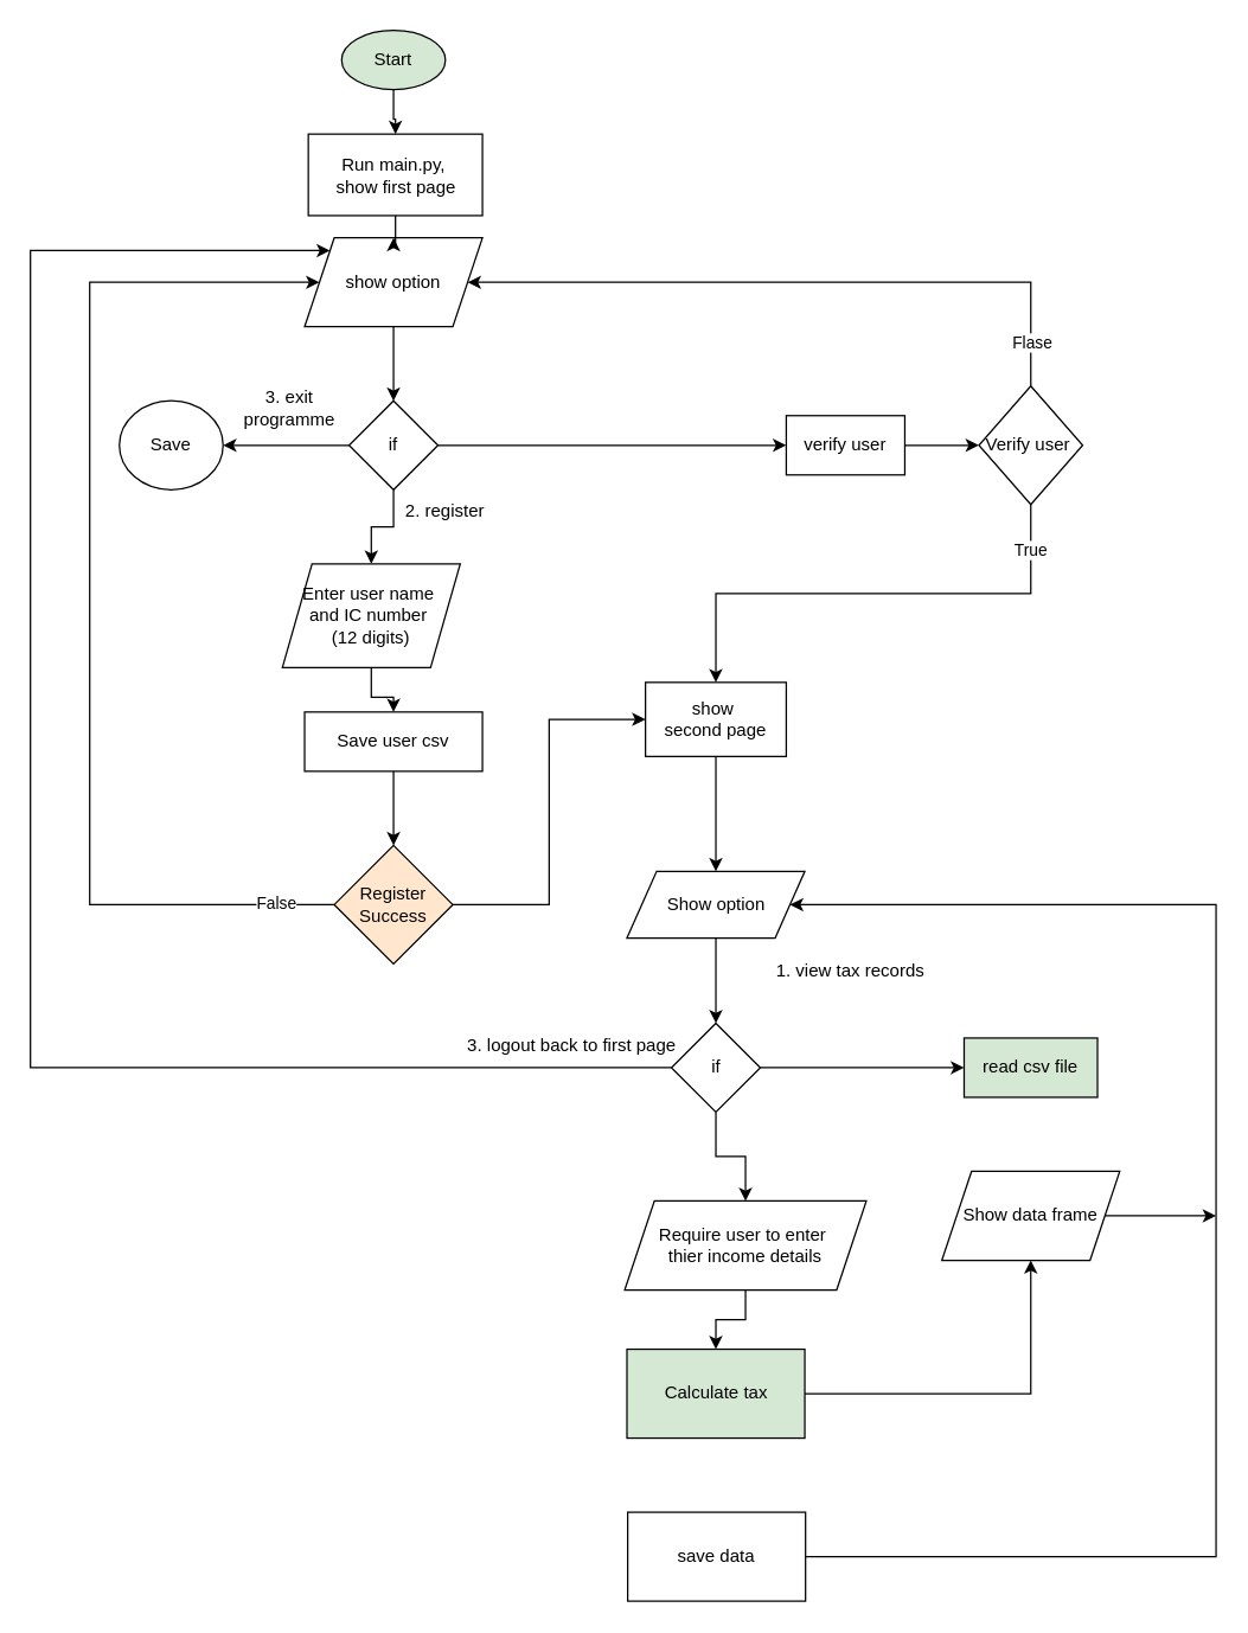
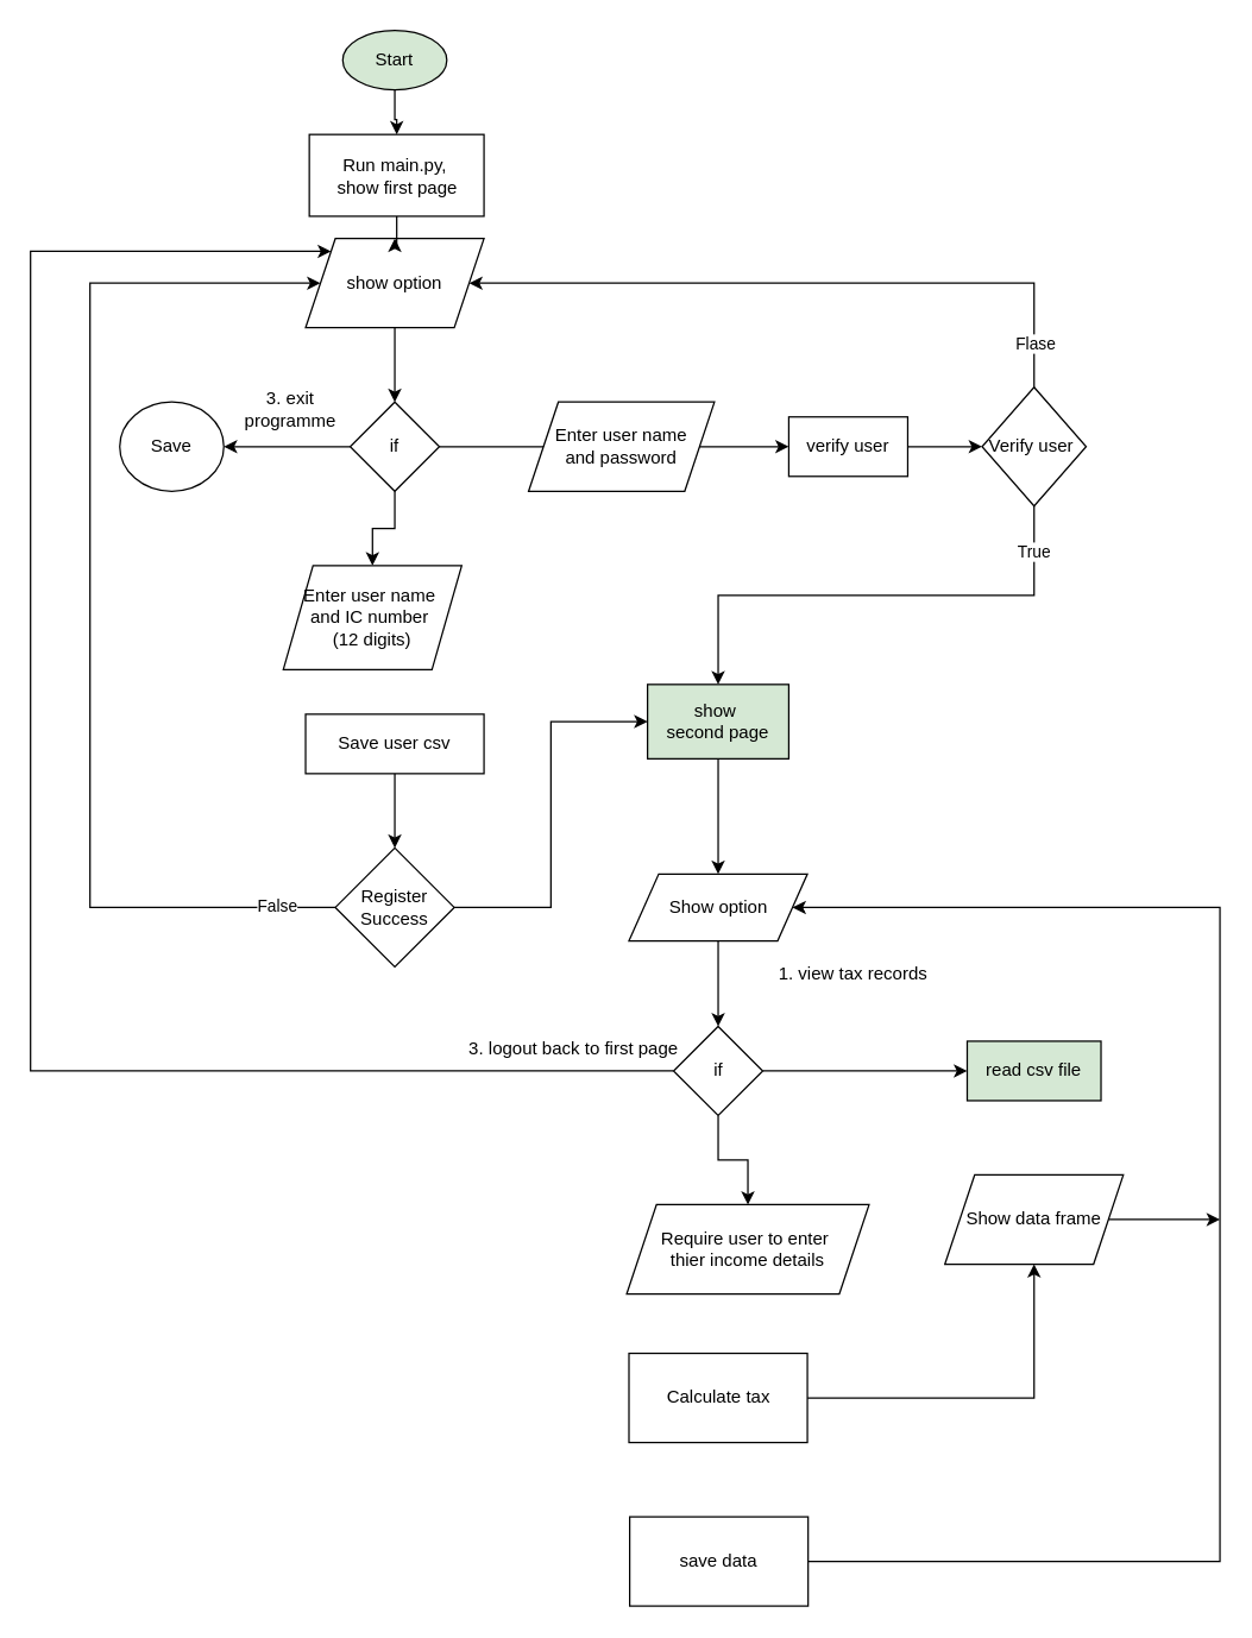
+ <mxCell id="24" value="Enter user name&lt;br&gt;and password" style="shape=parallelogram;perimeter=parallelogramPerimeter;whiteSpace=wrap;html=1;fixedSize=1;" vertex="1" parent="1"><mxGeometry x="355" y="270" width="125" height="60" as="geometry" /></mxCell>
- <mxCell id="10" value="2. register" style="text;html=1;align=center;verticalAlign=middle;whiteSpace=wrap;rounded=0;" parent="1" vertex="1"><mxGeometry x="270" y="330" width="60" height="30" as="geometry" /></mxCell>
- <mxCell id="22" style="edgeStyle=orthogonalEdgeStyle;rounded=0;orthogonalLoop=1;jettySize=auto;html=1;entryX=0.5;entryY=0;entryDx=0;entryDy=0;" edge="1" parent="1" source="23" target="30"><mxGeometry relative="1" as="geometry" /></mxCell>
- <mxCell id="32" value="show&amp;nbsp;&lt;div&gt;second page&lt;/div&gt;" style="rounded=0;whiteSpace=wrap;html=1;" vertex="1" parent="1"><mxGeometry x="435" y="460" width="95" height="50" as="geometry" /></mxCell>
+ <mxCell id="32" value="show&amp;nbsp;&lt;div&gt;second page&lt;/div&gt;" style="rounded=0;whiteSpace=wrap;html=1;fillColor=#d5e8d4;" vertex="1" parent="1"><mxGeometry x="435" y="460" width="95" height="50" as="geometry" /></mxCell>
- <mxCell id="28" value="Register Success" style="rhombus;whiteSpace=wrap;html=1;fillColor=#ffe6cc;" vertex="1" parent="1"><mxGeometry x="225" y="570" width="80" height="80" as="geometry" /></mxCell>
+ <mxCell id="28" value="Register Success" style="rhombus;whiteSpace=wrap;html=1;" vertex="1" parent="1"><mxGeometry x="225" y="570" width="80" height="80" as="geometry" /></mxCell>
- <mxCell id="46" style="edgeStyle=orthogonalEdgeStyle;rounded=0;orthogonalLoop=1;jettySize=auto;html=1;" edge="1" parent="1" source="47" target="45"><mxGeometry relative="1" as="geometry" /></mxCell>
- <mxCell id="45" value="Calculate tax" style="rounded=0;whiteSpace=wrap;html=1;fillColor=#d5e8d4;" vertex="1" parent="1"><mxGeometry x="422.5" y="910" width="120" height="60" as="geometry" /></mxCell>
+ <mxCell id="45" value="Calculate tax" style="rounded=0;whiteSpace=wrap;html=1;" vertex="1" parent="1"><mxGeometry x="422.5" y="910" width="120" height="60" as="geometry" /></mxCell>
